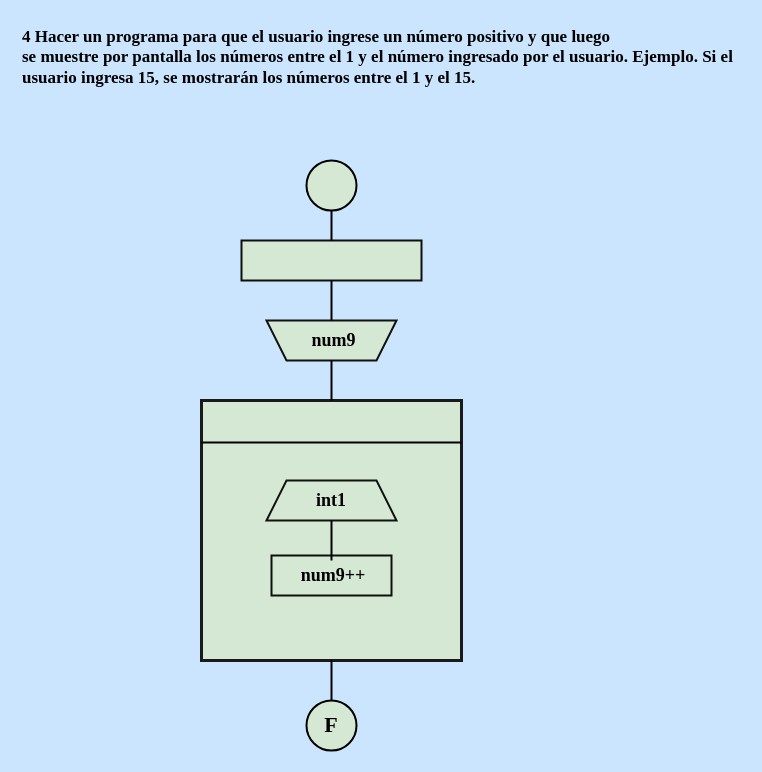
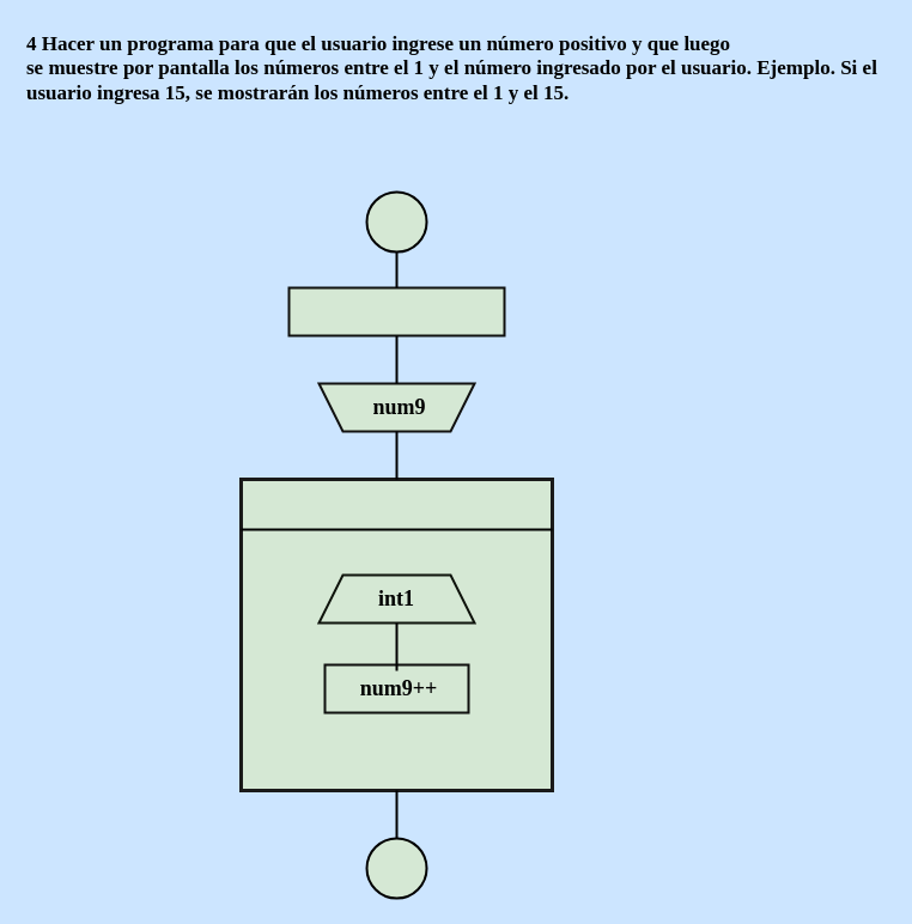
- <mxCell id="8" value="&lt;b&gt;&lt;font color=&quot;#000000&quot; style=&quot;font-size: 22px;&quot; face=&quot;Comic Sans MS&quot;&gt;F&lt;/font&gt;&lt;/b&gt;" style="text;strokeColor=none;align=center;fillColor=none;html=1;verticalAlign=middle;whiteSpace=wrap;rounded=0;fontFamily=Architects Daughter;fontSource=https://fonts.googleapis.com/css?family=Architects+Daughter;" vertex="1" parent="6"><mxGeometry width="50" height="50" as="geometry" /></mxCell>
